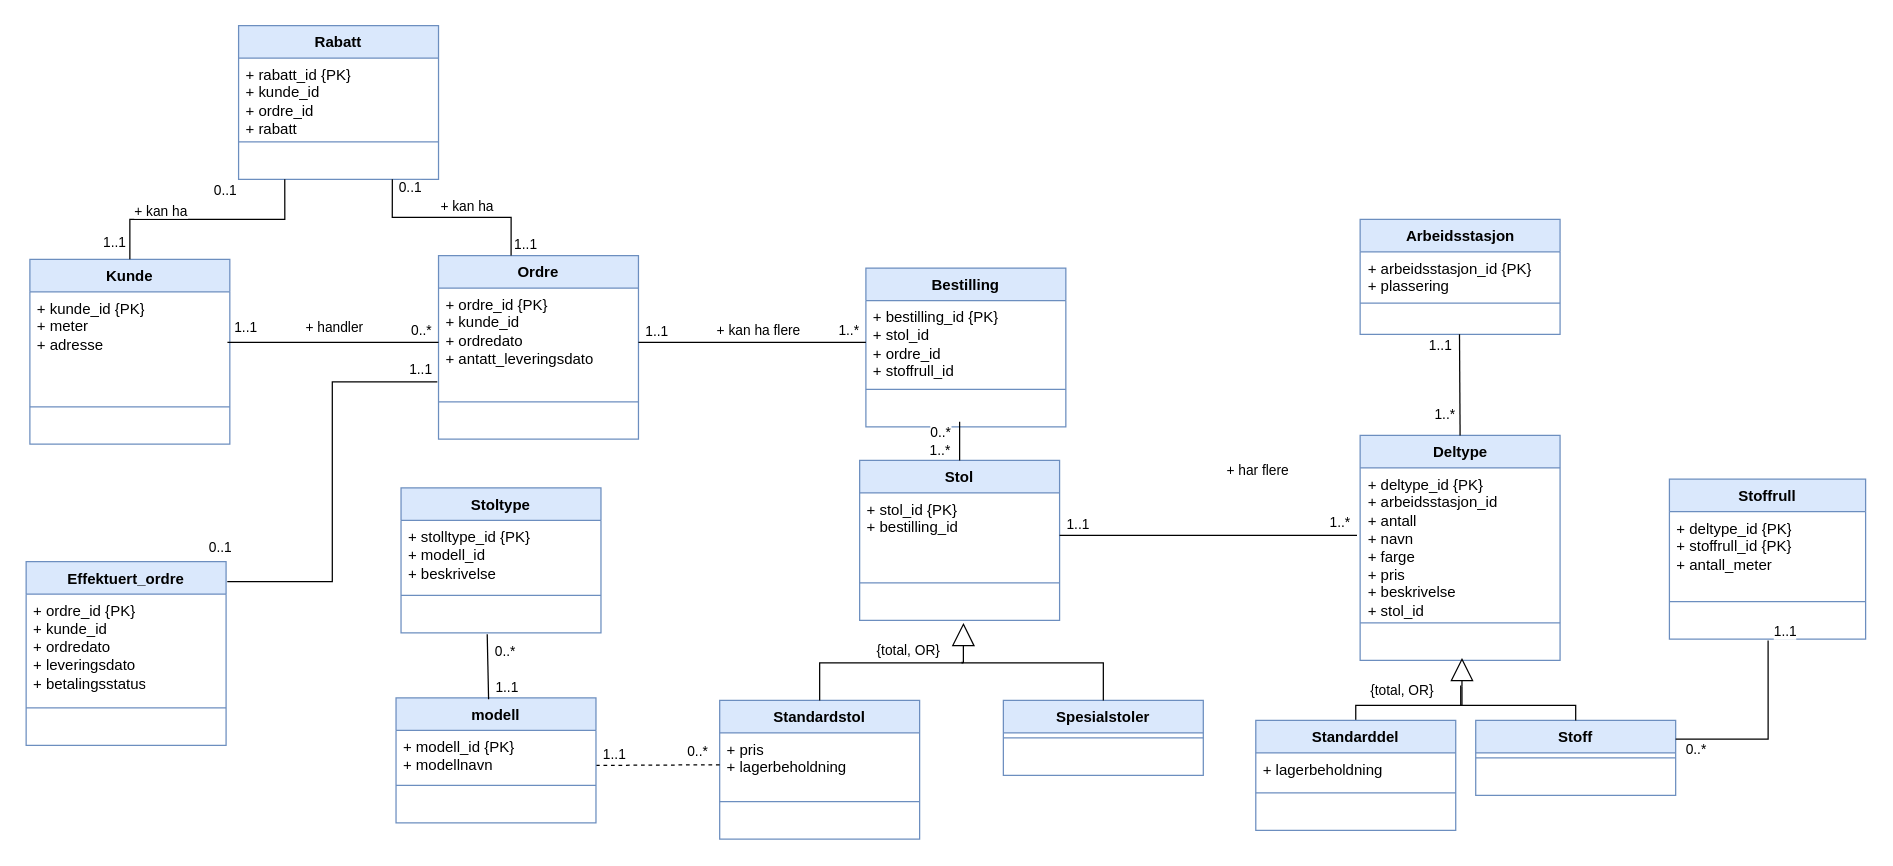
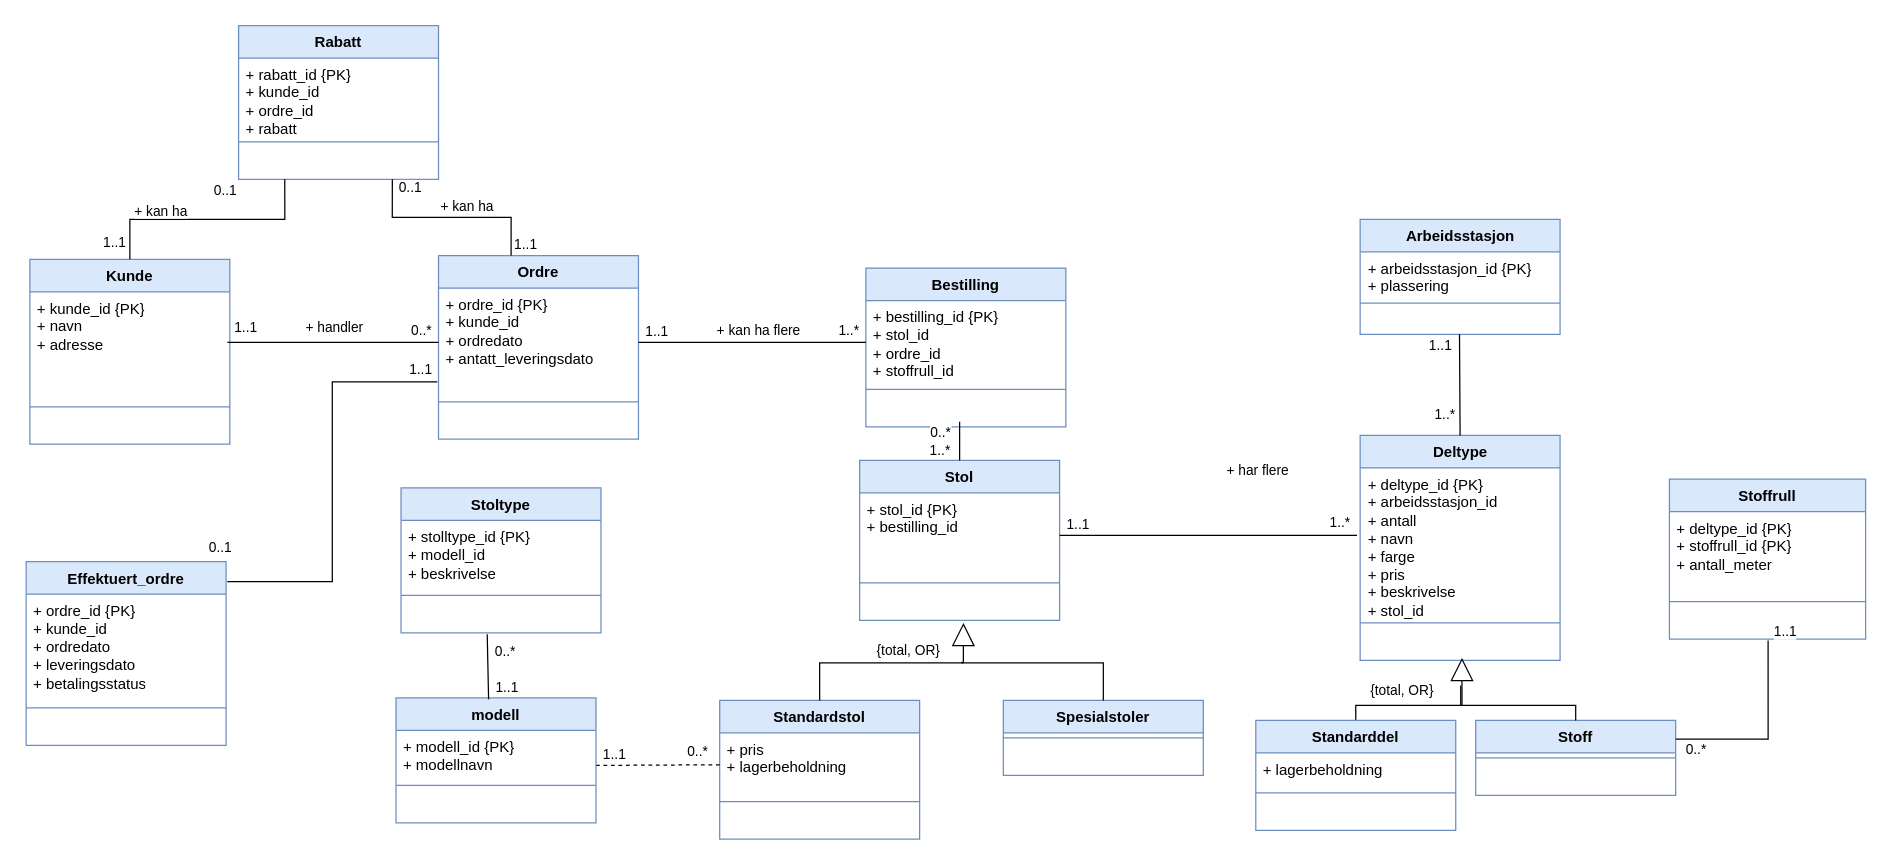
- <mxCell id="15" value="+ kunde_id {PK}&lt;br&gt;+ meter&lt;br&gt;+ adresse" style="text;strokeColor=none;fillColor=none;align=left;verticalAlign=top;spacingLeft=4;spacingRight=4;overflow=hidden;rotatable=0;points=[[0,0.5],[1,0.5]];portConstraint=eastwest;whiteSpace=wrap;html=1;" parent="14" vertex="1"><mxGeometry y="26" width="160" height="88" as="geometry" /></mxCell>
+ <mxCell id="15" value="+ kunde_id {PK}&lt;br&gt;+ navn&lt;br&gt;+ adresse" style="text;strokeColor=none;fillColor=none;align=left;verticalAlign=top;spacingLeft=4;spacingRight=4;overflow=hidden;rotatable=0;points=[[0,0.5],[1,0.5]];portConstraint=eastwest;whiteSpace=wrap;html=1;" parent="14" vertex="1"><mxGeometry y="26" width="160" height="88" as="geometry" /></mxCell>
